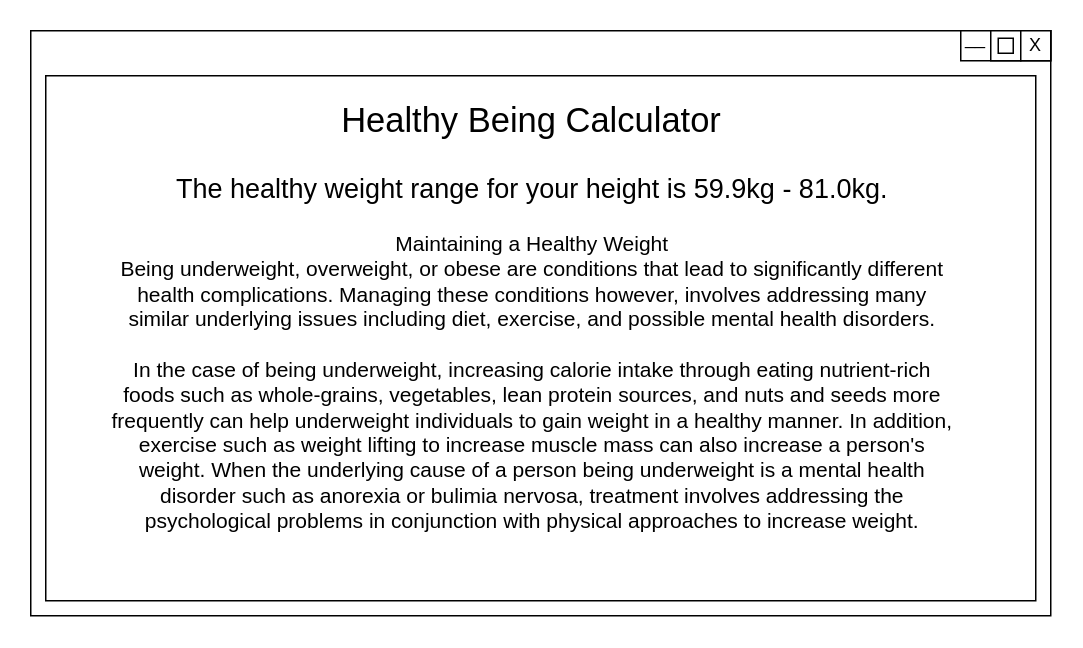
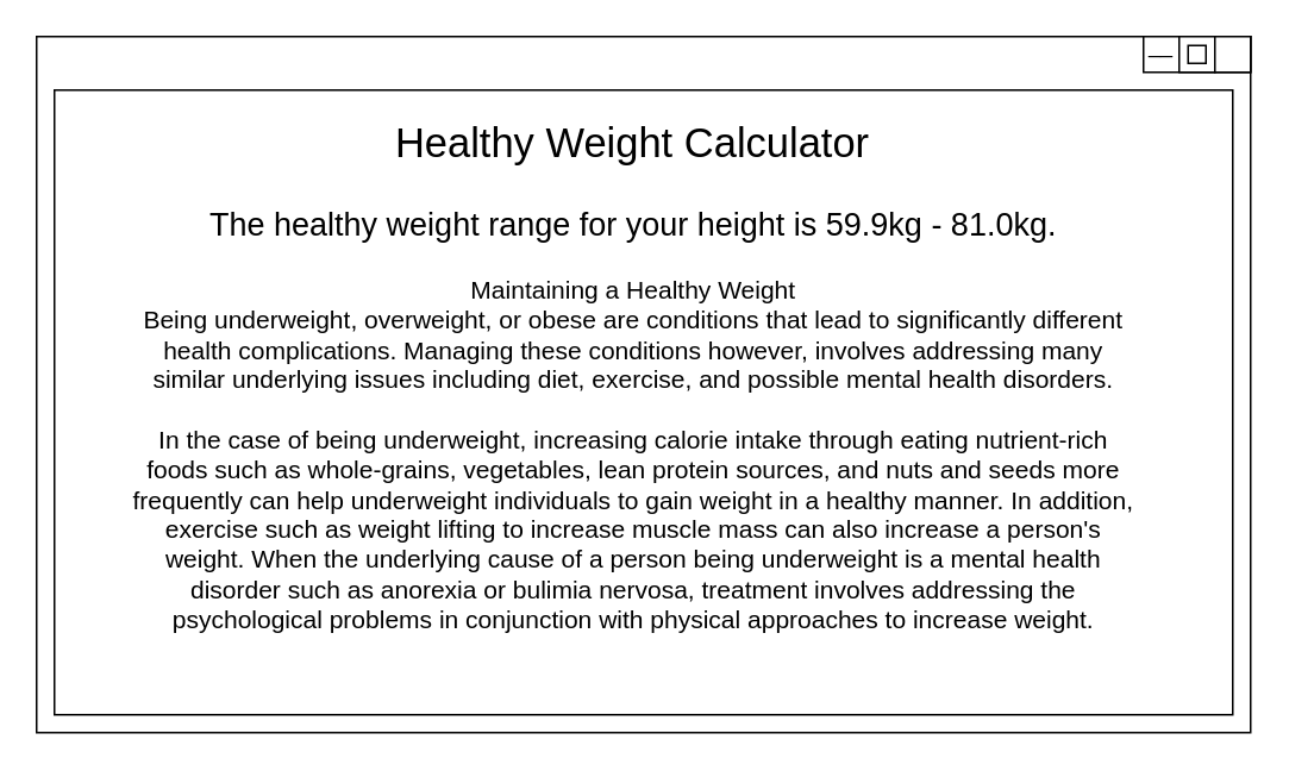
- <mxCell id="7" value="X" style="text;html=1;strokeColor=none;fillColor=none;align=center;verticalAlign=middle;whiteSpace=wrap;rounded=0;" parent="1" vertex="1"><mxGeometry x="680" y="20" width="20" height="20" as="geometry" /></mxCell>
- <mxCell id="10" value="&lt;div&gt;Healthy Being Calculator&lt;/div&gt;" style="text;html=1;strokeColor=none;fillColor=none;align=center;verticalAlign=middle;whiteSpace=wrap;rounded=0;fontSize=23;" parent="1" vertex="1"><mxGeometry x="174" y="50" width="360" height="60" as="geometry" /></mxCell>
+ <mxCell id="10" value="&lt;div&gt;Healthy Weight Calculator&lt;/div&gt;" style="text;html=1;strokeColor=none;fillColor=none;align=center;verticalAlign=middle;whiteSpace=wrap;rounded=0;fontSize=23;" parent="1" vertex="1"><mxGeometry x="174" y="50" width="360" height="60" as="geometry" /></mxCell>
